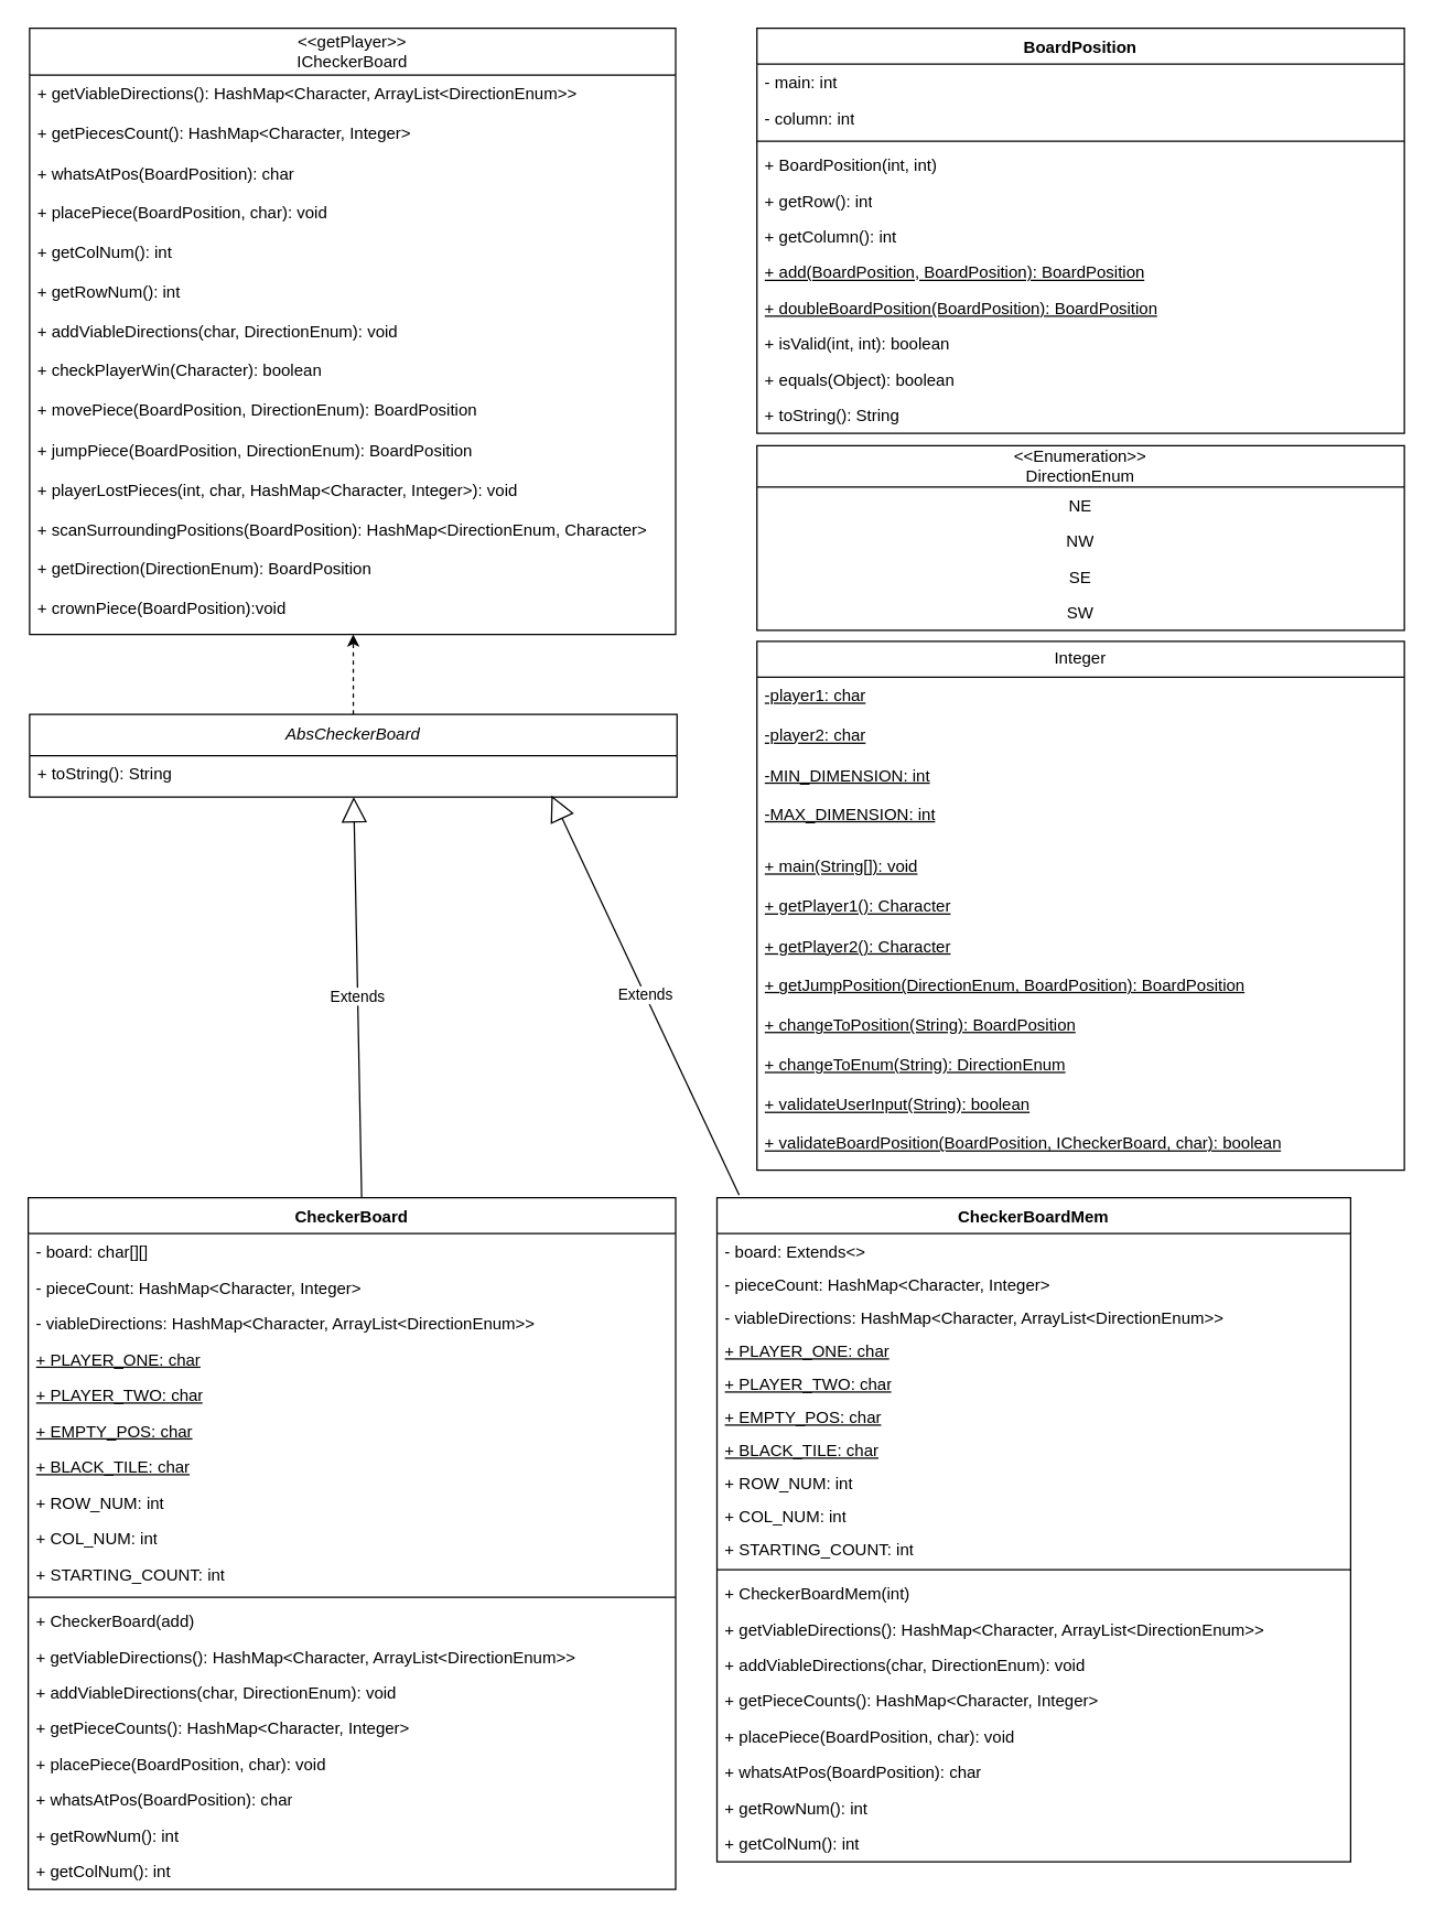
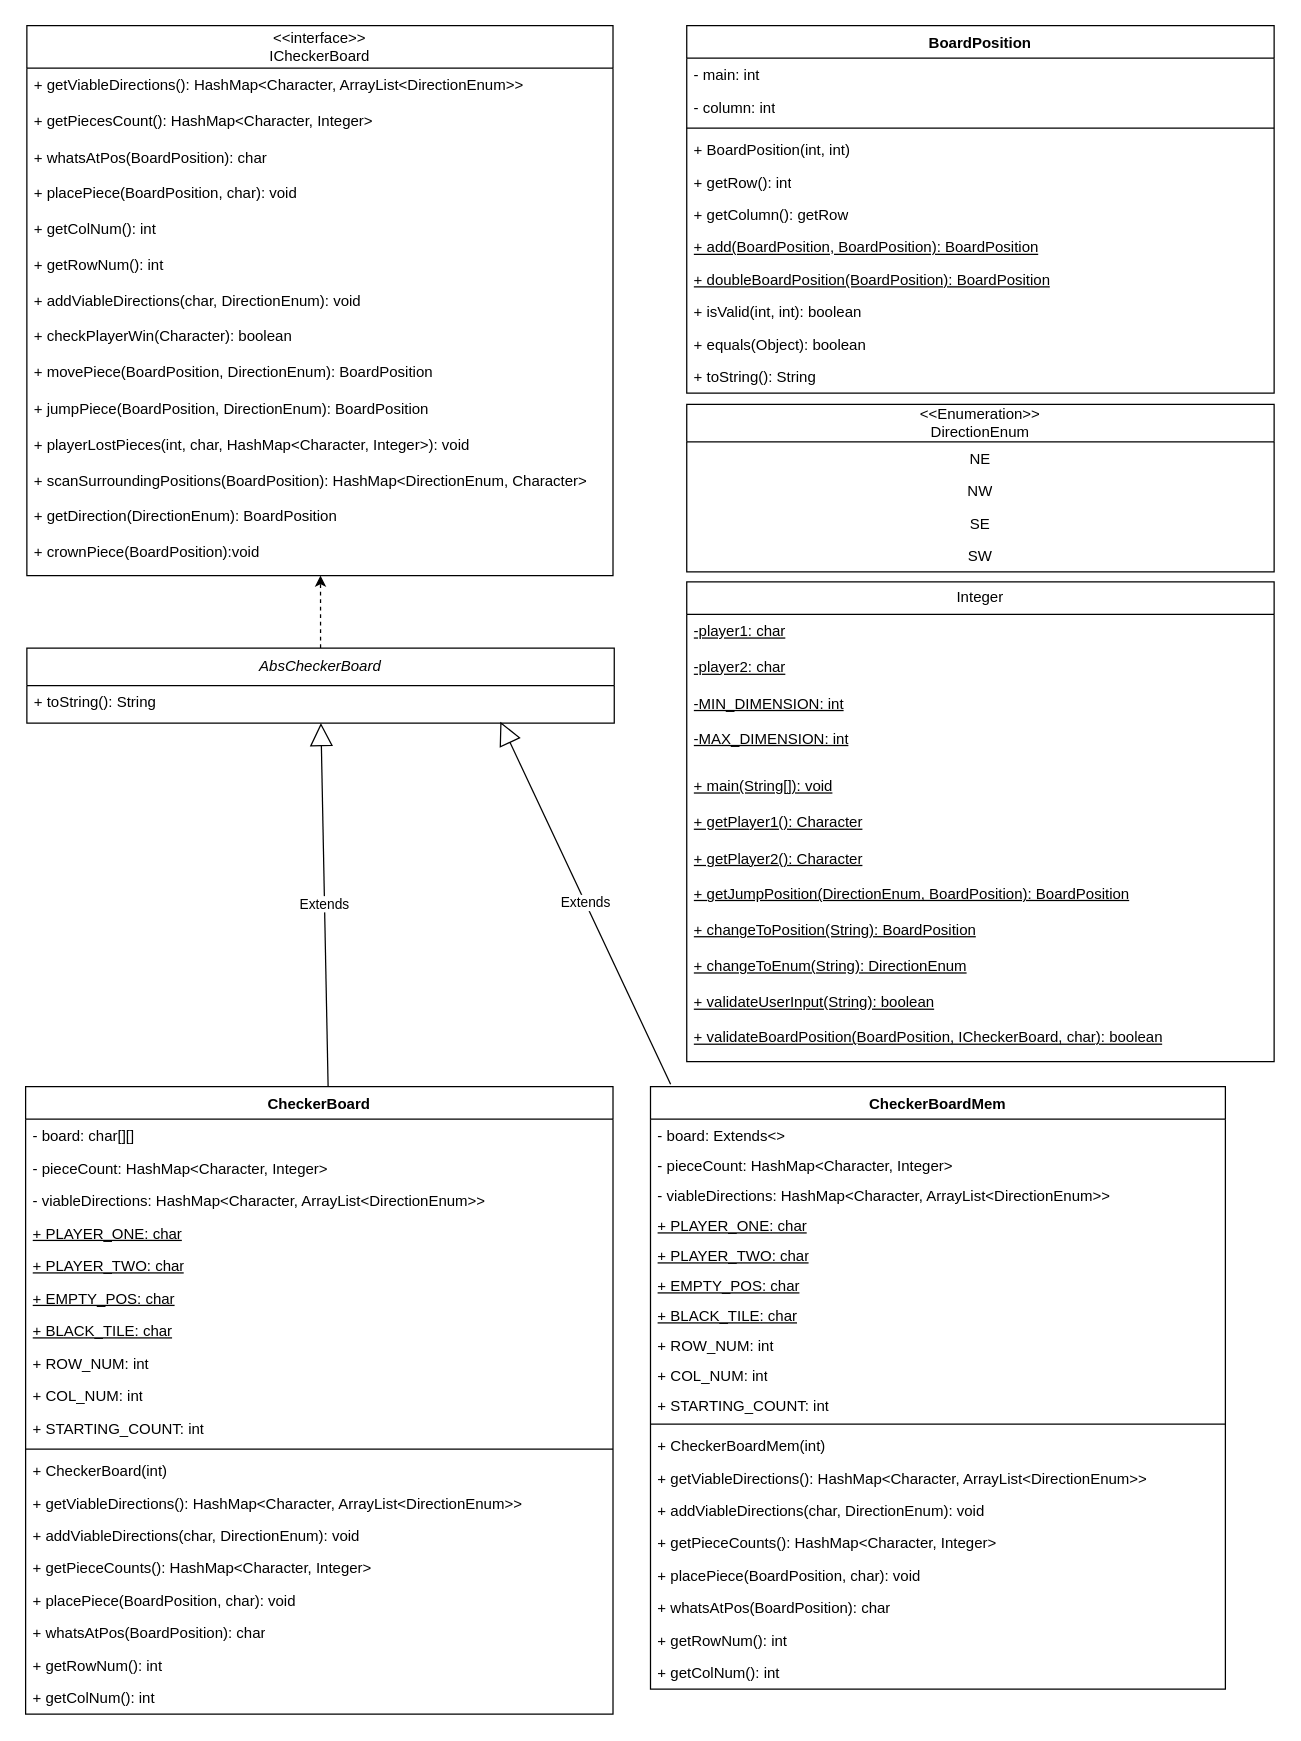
- <mxCell id="42" value="&amp;lt;&amp;lt;getPlayer&amp;gt;&amp;gt;&lt;br&gt;ICheckerBoard" style="swimlane;fontStyle=0;childLayout=stackLayout;horizontal=1;startSize=34;fillColor=none;horizontalStack=0;resizeParent=1;resizeParentMax=0;resizeLast=0;collapsible=1;marginBottom=0;whiteSpace=wrap;html=1;" parent="1" vertex="1"><mxGeometry x="21" y="20" width="469" height="440" as="geometry" /></mxCell>
+ <mxCell id="42" value="&amp;lt;&amp;lt;interface&amp;gt;&amp;gt;&lt;br&gt;ICheckerBoard" style="swimlane;fontStyle=0;childLayout=stackLayout;horizontal=1;startSize=34;fillColor=none;horizontalStack=0;resizeParent=1;resizeParentMax=0;resizeLast=0;collapsible=1;marginBottom=0;whiteSpace=wrap;html=1;" parent="1" vertex="1"><mxGeometry x="21" y="20" width="469" height="440" as="geometry" /></mxCell>
- <mxCell id="28" value="+ getColumn(): int" style="text;strokeColor=none;fillColor=none;align=left;verticalAlign=top;spacingLeft=4;spacingRight=4;overflow=hidden;rotatable=0;points=[[0,0.5],[1,0.5]];portConstraint=eastwest;whiteSpace=wrap;html=1;" parent="22" vertex="1"><mxGeometry y="138" width="470" height="26" as="geometry" /></mxCell>
+ <mxCell id="28" value="+ getColumn(): getRow" style="text;strokeColor=none;fillColor=none;align=left;verticalAlign=top;spacingLeft=4;spacingRight=4;overflow=hidden;rotatable=0;points=[[0,0.5],[1,0.5]];portConstraint=eastwest;whiteSpace=wrap;html=1;" parent="22" vertex="1"><mxGeometry y="138" width="470" height="26" as="geometry" /></mxCell>
- <mxCell id="14" value="+ CheckerBoard(add)" style="text;strokeColor=none;fillColor=none;align=left;verticalAlign=top;spacingLeft=4;spacingRight=4;overflow=hidden;rotatable=0;points=[[0,0.5],[1,0.5]];portConstraint=eastwest;whiteSpace=wrap;html=1;" parent="2" vertex="1"><mxGeometry y="294" width="470" height="26" as="geometry" /></mxCell>
+ <mxCell id="14" value="+ CheckerBoard(int)" style="text;strokeColor=none;fillColor=none;align=left;verticalAlign=top;spacingLeft=4;spacingRight=4;overflow=hidden;rotatable=0;points=[[0,0.5],[1,0.5]];portConstraint=eastwest;whiteSpace=wrap;html=1;" parent="2" vertex="1"><mxGeometry y="294" width="470" height="26" as="geometry" /></mxCell>
